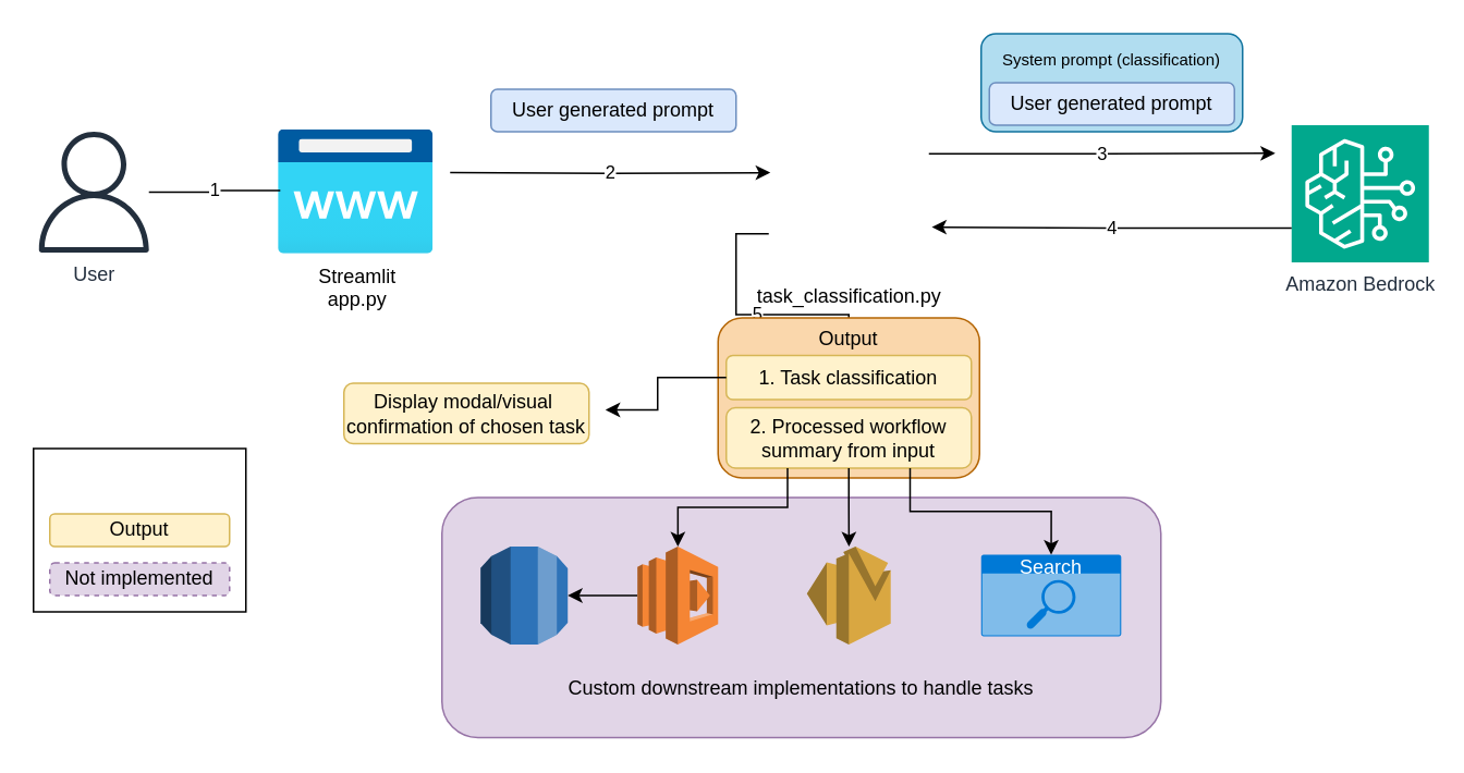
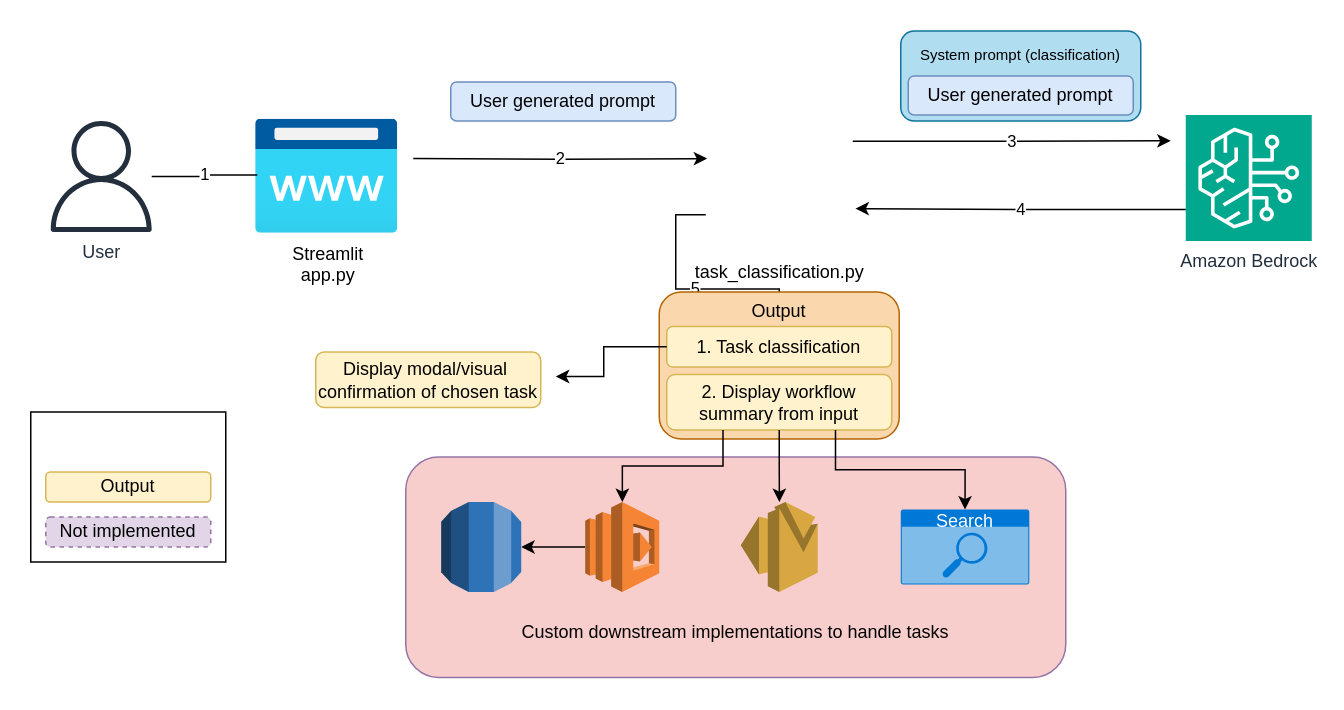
- <mxCell id="5" value="User" style="sketch=0;outlineConnect=0;fontColor=#232F3E;gradientColor=none;fillColor=#232F3D;strokeColor=none;dashed=0;verticalLabelPosition=bottom;verticalAlign=top;align=center;html=1;fontSize=12;fontStyle=0;aspect=fixed;pointerEvents=1;shape=mxgraph.aws4.user;" vertex="1" parent="1"><mxGeometry x="20" y="80" width="74" height="74" as="geometry" /></mxCell>
+ <mxCell id="5" value="User" style="sketch=0;outlineConnect=0;fontColor=#232F3E;gradientColor=none;fillColor=#232F3D;strokeColor=none;dashed=0;verticalLabelPosition=bottom;verticalAlign=top;align=center;html=1;fontSize=12;fontStyle=0;aspect=fixed;pointerEvents=1;shape=mxgraph.aws4.user;" vertex="1" parent="1"><mxGeometry x="30" y="80" width="74" height="74" as="geometry" /></mxCell>
- <mxCell id="19" value="&lt;span&gt;&lt;/span&gt;&lt;span style=&quot;white-space-collapse: preserve;&quot;&gt;2. Processed workflow summary from input&lt;/span&gt;" style="rounded=1;whiteSpace=wrap;html=1;fillColor=#fff2cc;strokeColor=#d6b656;" vertex="1" parent="16"><mxGeometry x="5" y="55" width="150" height="37" as="geometry" /></mxCell>
+ <mxCell id="19" value="&lt;span&gt;&lt;/span&gt;&lt;span style=&quot;white-space-collapse: preserve;&quot;&gt;2. Display workflow summary from input&lt;/span&gt;" style="rounded=1;whiteSpace=wrap;html=1;fillColor=#fff2cc;strokeColor=#d6b656;" vertex="1" parent="16"><mxGeometry x="5" y="55" width="150" height="37" as="geometry" /></mxCell>
- <mxCell id="15" value="&lt;div&gt;&lt;span style=&quot;white-space-collapse: preserve;&quot;&gt;&lt;font style=&quot;font-size: 12px;&quot;&gt;&lt;br&gt;&lt;/font&gt;&lt;/span&gt;&lt;/div&gt;&lt;span&gt;&lt;/span&gt;&lt;span style=&quot;white-space-collapse: preserve;&quot;&gt;&lt;font style=&quot;font-size: 12px;&quot;&gt;&lt;div&gt;&lt;span style=&quot;white-space-collapse: preserve;&quot;&gt;&lt;font style=&quot;font-size: 12px;&quot;&gt;&lt;br&gt;&lt;/font&gt;&lt;/span&gt;&lt;/div&gt;&lt;div&gt;&lt;span style=&quot;white-space-collapse: preserve;&quot;&gt;&lt;font style=&quot;font-size: 12px;&quot;&gt;&lt;br&gt;&lt;/font&gt;&lt;/span&gt;&lt;/div&gt;&lt;div&gt;&lt;span style=&quot;white-space-collapse: preserve;&quot;&gt;&lt;font style=&quot;font-size: 12px;&quot;&gt;&lt;br&gt;&lt;/font&gt;&lt;/span&gt;&lt;/div&gt;&lt;div&gt;&lt;span style=&quot;white-space-collapse: preserve;&quot;&gt;&lt;font style=&quot;font-size: 12px;&quot;&gt;&lt;br&gt;&lt;/font&gt;&lt;/span&gt;&lt;/div&gt;&lt;div&gt;&lt;span style=&quot;white-space-collapse: preserve;&quot;&gt;&lt;font style=&quot;font-size: 12px;&quot;&gt;&lt;br&gt;&lt;/font&gt;&lt;/span&gt;&lt;/div&gt;Custom downstream implementations to handle tasks&lt;/font&gt;&lt;/span&gt;" style="rounded=1;whiteSpace=wrap;html=1;fillColor=#e1d5e7;strokeColor=#9673a6;" vertex="1" parent="1"><mxGeometry x="270" y="304" width="440" height="147" as="geometry" /></mxCell>
+ <mxCell id="15" value="&lt;div&gt;&lt;span style=&quot;white-space-collapse: preserve;&quot;&gt;&lt;font style=&quot;font-size: 12px;&quot;&gt;&lt;br&gt;&lt;/font&gt;&lt;/span&gt;&lt;/div&gt;&lt;span&gt;&lt;/span&gt;&lt;span style=&quot;white-space-collapse: preserve;&quot;&gt;&lt;font style=&quot;font-size: 12px;&quot;&gt;&lt;div&gt;&lt;span style=&quot;white-space-collapse: preserve;&quot;&gt;&lt;font style=&quot;font-size: 12px;&quot;&gt;&lt;br&gt;&lt;/font&gt;&lt;/span&gt;&lt;/div&gt;&lt;div&gt;&lt;span style=&quot;white-space-collapse: preserve;&quot;&gt;&lt;font style=&quot;font-size: 12px;&quot;&gt;&lt;br&gt;&lt;/font&gt;&lt;/span&gt;&lt;/div&gt;&lt;div&gt;&lt;span style=&quot;white-space-collapse: preserve;&quot;&gt;&lt;font style=&quot;font-size: 12px;&quot;&gt;&lt;br&gt;&lt;/font&gt;&lt;/span&gt;&lt;/div&gt;&lt;div&gt;&lt;span style=&quot;white-space-collapse: preserve;&quot;&gt;&lt;font style=&quot;font-size: 12px;&quot;&gt;&lt;br&gt;&lt;/font&gt;&lt;/span&gt;&lt;/div&gt;&lt;div&gt;&lt;span style=&quot;white-space-collapse: preserve;&quot;&gt;&lt;font style=&quot;font-size: 12px;&quot;&gt;&lt;br&gt;&lt;/font&gt;&lt;/span&gt;&lt;/div&gt;Custom downstream implementations to handle tasks&lt;/font&gt;&lt;/span&gt;" style="rounded=1;whiteSpace=wrap;html=1;fillColor=#f8cecc;strokeColor=#9673a6;" vertex="1" parent="1"><mxGeometry x="270" y="304" width="440" height="147" as="geometry" /></mxCell>
